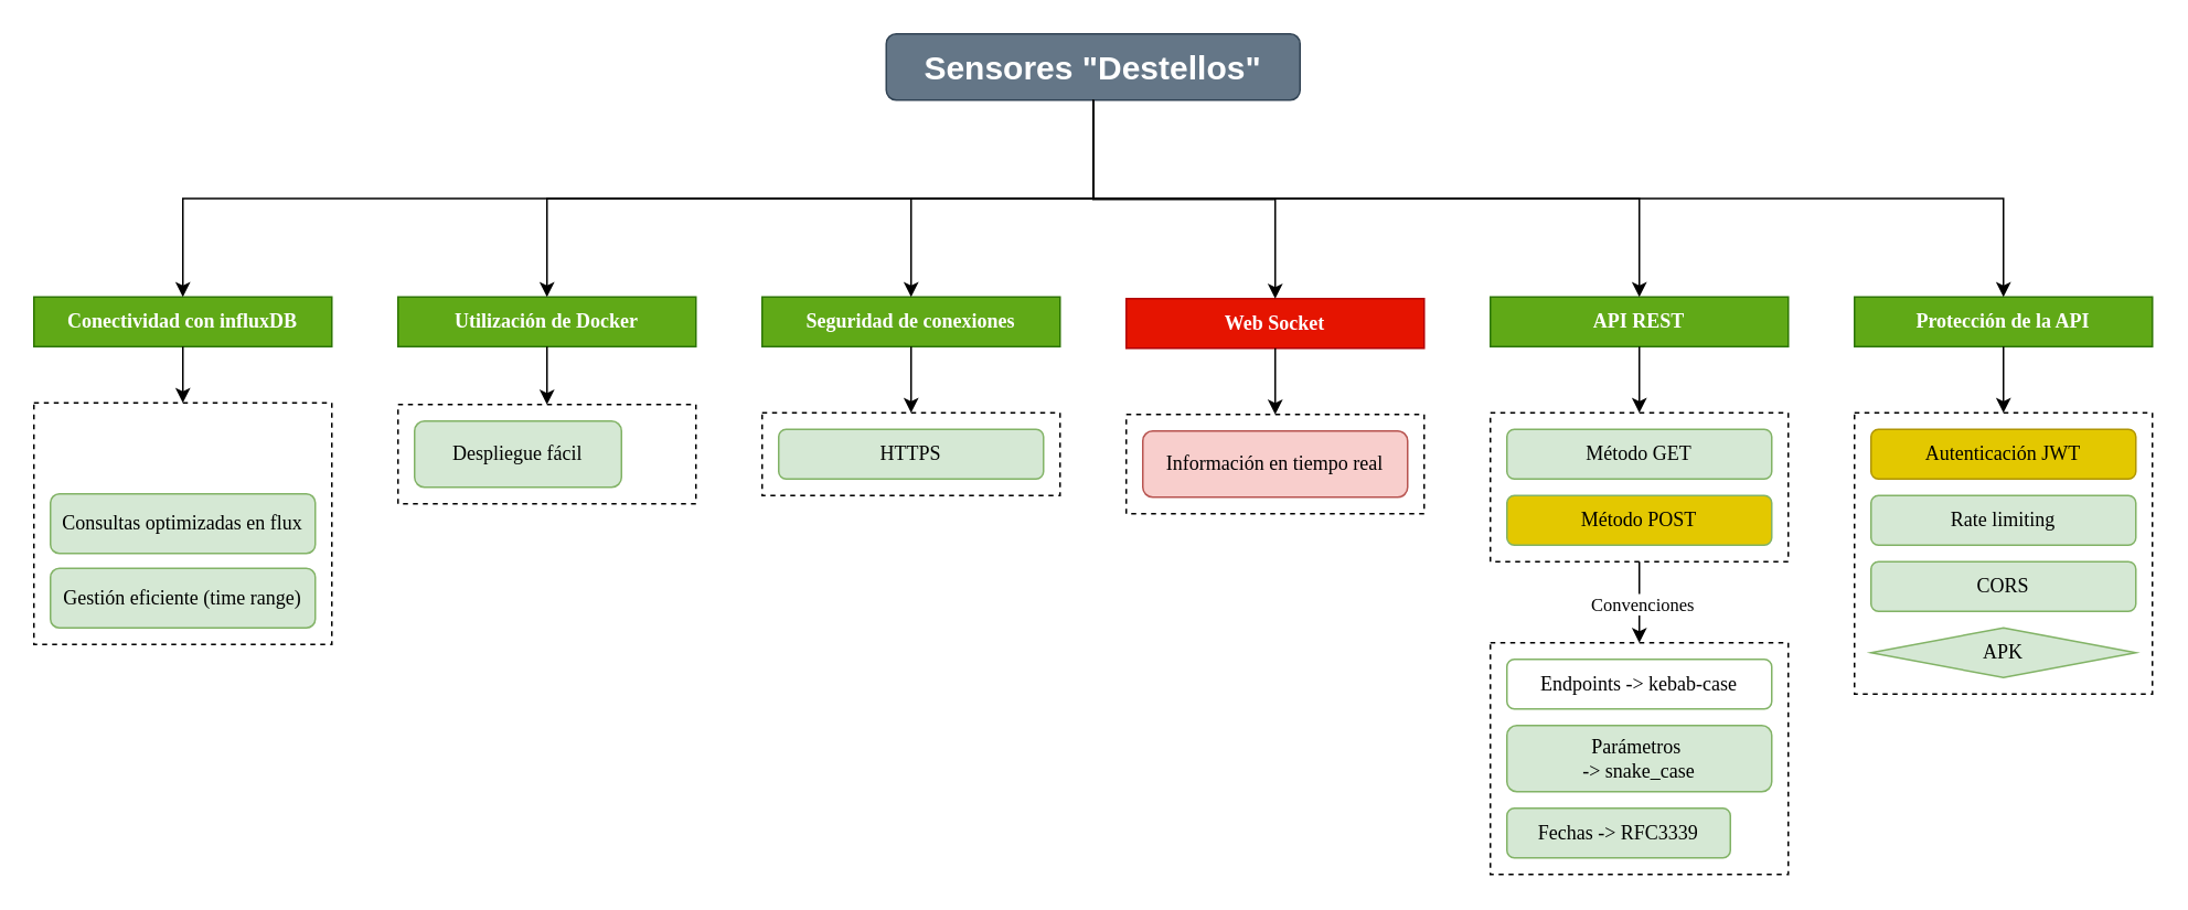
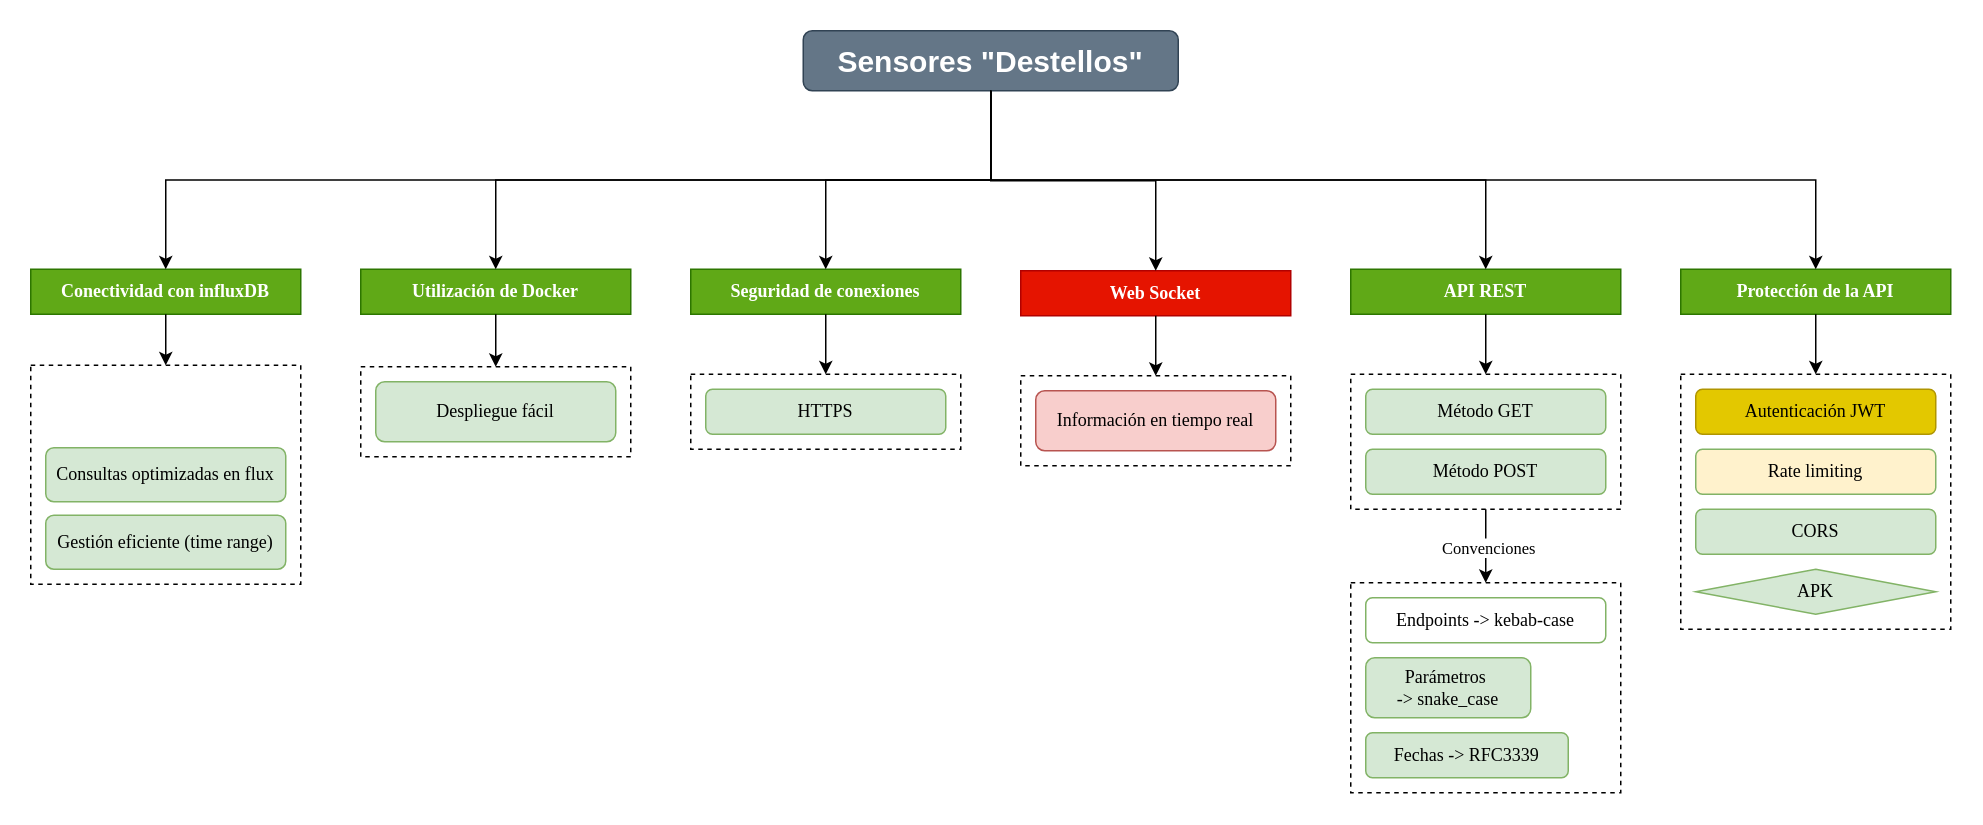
- <mxCell id="36" value="&lt;span style=&quot;margin-top: 1em; margin-bottom: 1em;&quot; data-olk-copy-source=&quot;MessageBody&quot;&gt;Despliegue fácil&lt;/span&gt;" style="rounded=1;whiteSpace=wrap;html=1;fontFamily=Poppins;fontSource=https%3A%2F%2Ffonts.googleapis.com%2Fcss%3Ffamily%3DPoppins;fillColor=#d5e8d4;strokeColor=#82b366;" parent="1" vertex="1"><mxGeometry x="250" y="254" width="125" height="40" as="geometry" /></mxCell>
+ <mxCell id="36" value="&lt;span style=&quot;margin-top: 1em; margin-bottom: 1em;&quot; data-olk-copy-source=&quot;MessageBody&quot;&gt;Despliegue fácil&lt;/span&gt;" style="rounded=1;whiteSpace=wrap;html=1;fontFamily=Poppins;fontSource=https%3A%2F%2Ffonts.googleapis.com%2Fcss%3Ffamily%3DPoppins;fillColor=#d5e8d4;strokeColor=#82b366;" parent="1" vertex="1"><mxGeometry x="250" y="254" width="160" height="40" as="geometry" /></mxCell>
- <mxCell id="9" value="Método POST" style="rounded=1;whiteSpace=wrap;html=1;fontFamily=Poppins;fontSource=https%3A%2F%2Ffonts.googleapis.com%2Fcss%3Ffamily%3DPoppins;fillColor=#e3c800;strokeColor=#82b366;" parent="1" vertex="1"><mxGeometry x="910" y="299" width="160" height="30" as="geometry" /></mxCell>
+ <mxCell id="9" value="Método POST" style="rounded=1;whiteSpace=wrap;html=1;fontFamily=Poppins;fontSource=https%3A%2F%2Ffonts.googleapis.com%2Fcss%3Ffamily%3DPoppins;fillColor=#d5e8d4;strokeColor=#82b366;" parent="1" vertex="1"><mxGeometry x="910" y="299" width="160" height="30" as="geometry" /></mxCell>
- <mxCell id="13" value="Rate limiting" style="rounded=1;whiteSpace=wrap;html=1;fontFamily=Poppins;fontSource=https%3A%2F%2Ffonts.googleapis.com%2Fcss%3Ffamily%3DPoppins;fillColor=#d5e8d4;strokeColor=#82b366;" parent="1" vertex="1"><mxGeometry x="1130" y="299" width="160" height="30" as="geometry" /></mxCell>
+ <mxCell id="13" value="Rate limiting" style="rounded=1;whiteSpace=wrap;html=1;fontFamily=Poppins;fontSource=https%3A%2F%2Ffonts.googleapis.com%2Fcss%3Ffamily%3DPoppins;fillColor=#fff2cc;strokeColor=#82b366;" parent="1" vertex="1"><mxGeometry x="1130" y="299" width="160" height="30" as="geometry" /></mxCell>
- <mxCell id="40" value="Parámetros&amp;nbsp;&lt;div&gt;-&amp;gt;&amp;nbsp;snake_case&lt;/div&gt;" style="rounded=1;whiteSpace=wrap;html=1;fontFamily=Poppins;fontSource=https%3A%2F%2Ffonts.googleapis.com%2Fcss%3Ffamily%3DPoppins;fillColor=#d5e8d4;strokeColor=#82b366;" vertex="1" parent="1"><mxGeometry x="910" y="438" width="160" height="40" as="geometry" /></mxCell>
+ <mxCell id="40" value="Parámetros&amp;nbsp;&lt;div&gt;-&amp;gt;&amp;nbsp;snake_case&lt;/div&gt;" style="rounded=1;whiteSpace=wrap;html=1;fontFamily=Poppins;fontSource=https%3A%2F%2Ffonts.googleapis.com%2Fcss%3Ffamily%3DPoppins;fillColor=#d5e8d4;strokeColor=#82b366;" vertex="1" parent="1"><mxGeometry x="910" y="438" width="110" height="40" as="geometry" /></mxCell>
